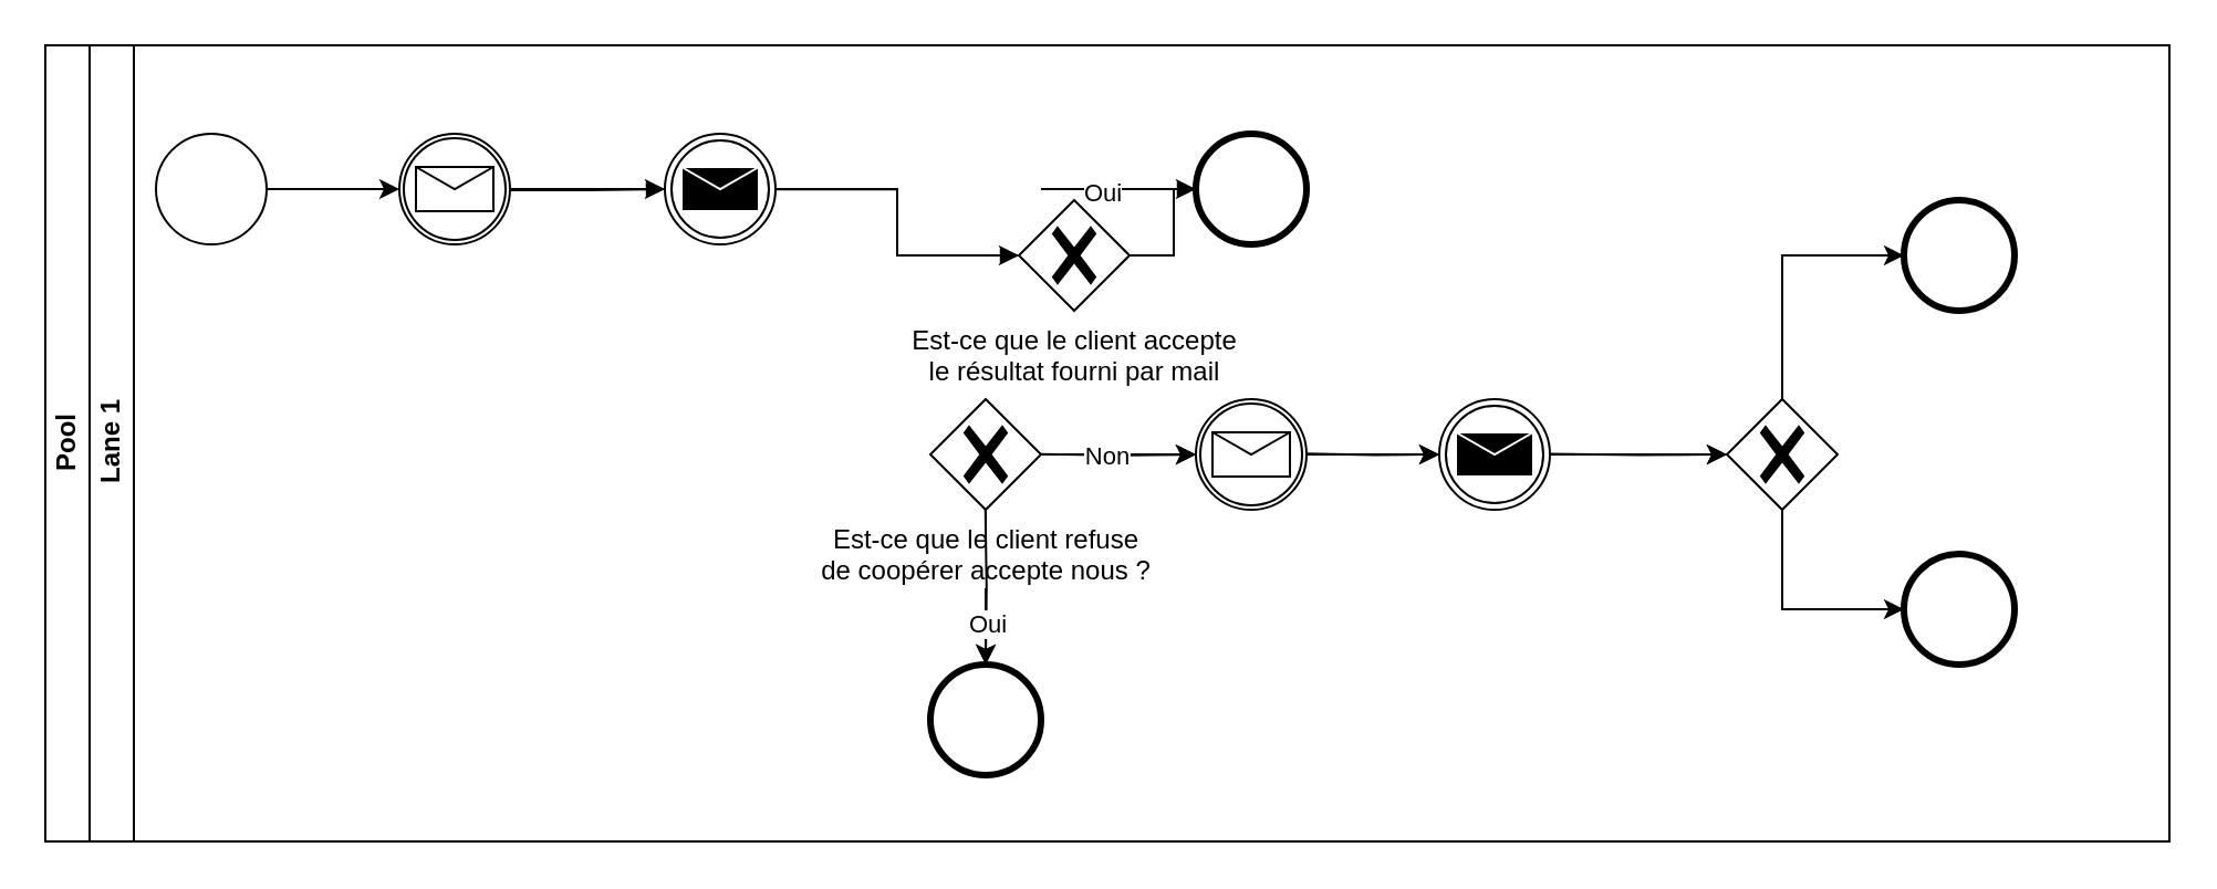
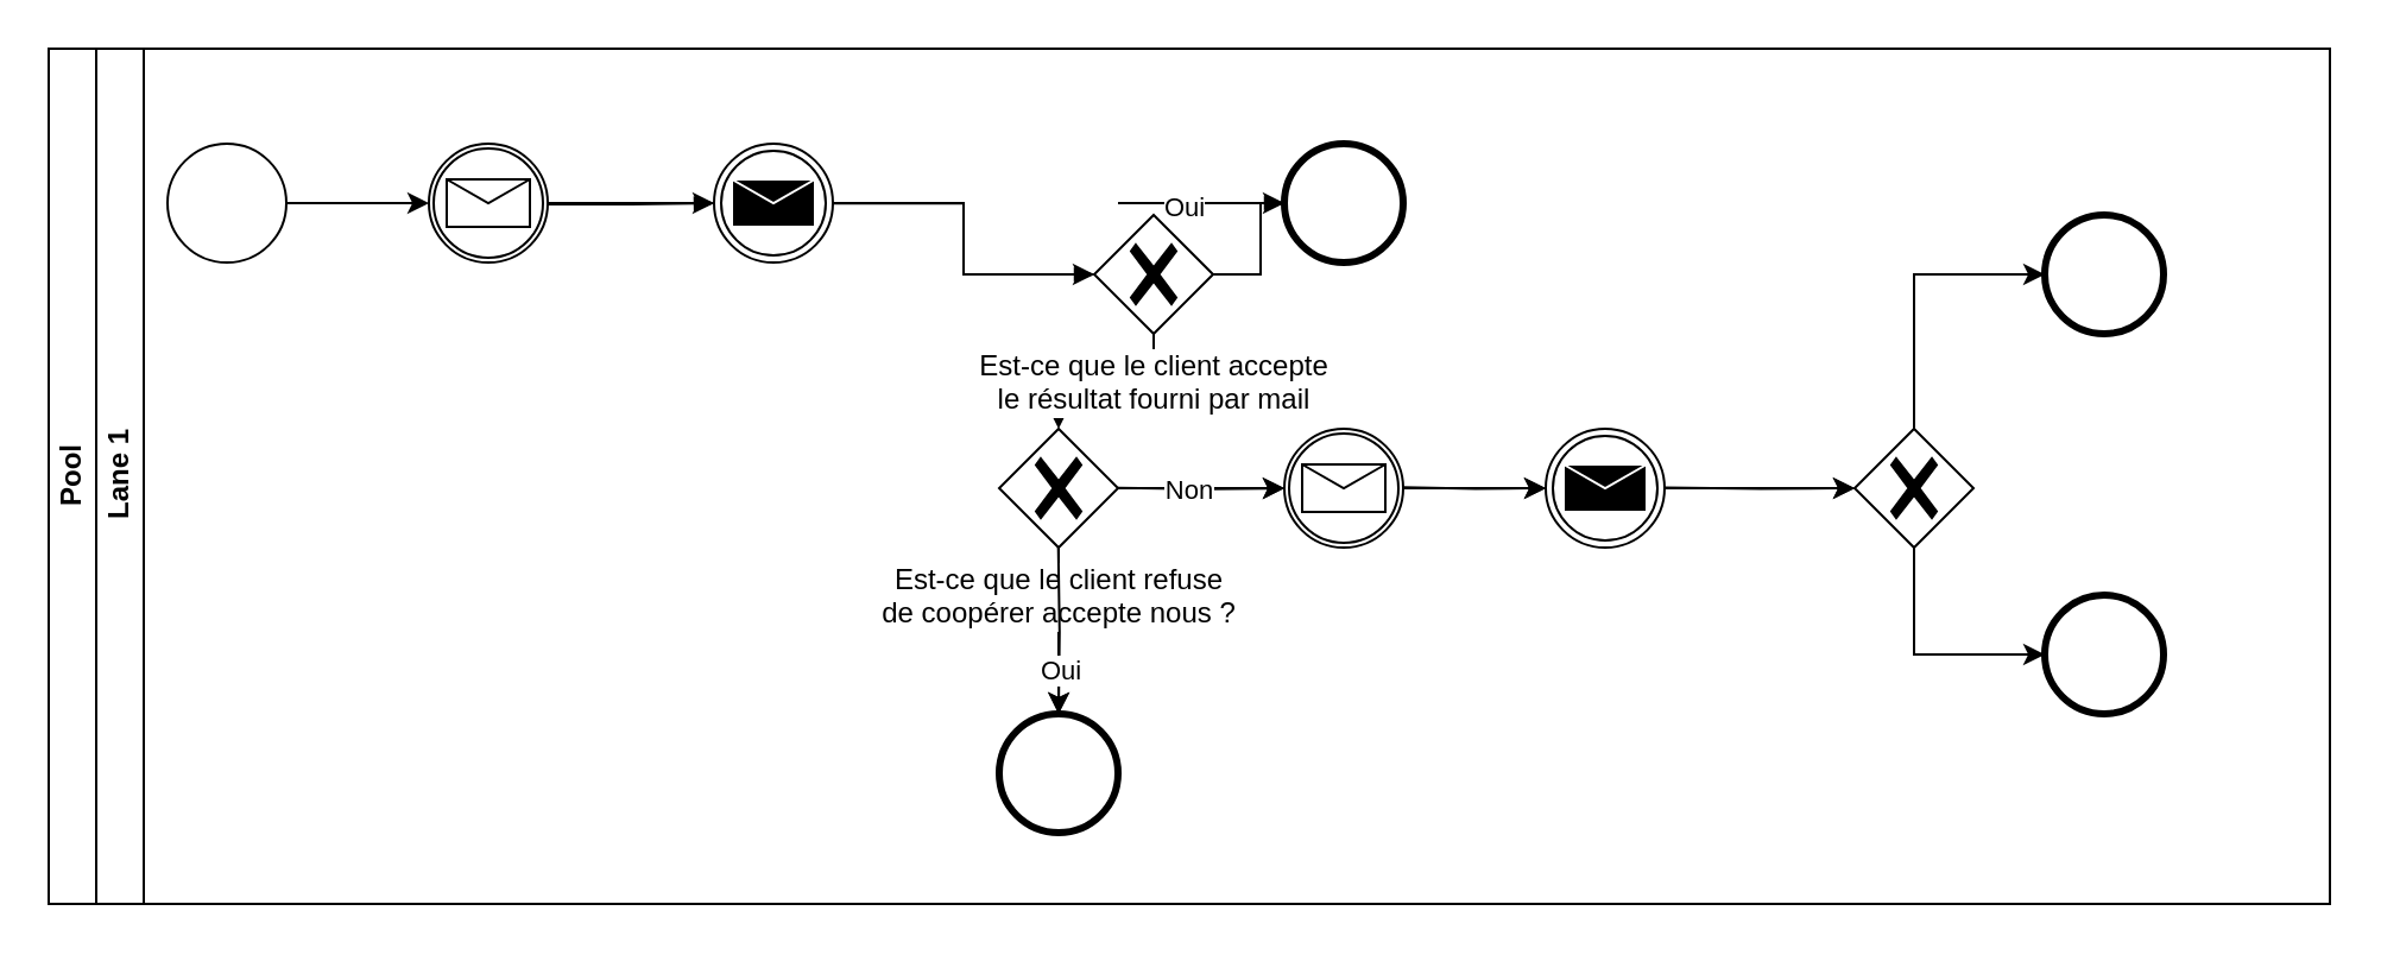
+ <mxCell id="11" value="" style="edgeStyle=orthogonalEdgeStyle;rounded=0;orthogonalLoop=1;jettySize=auto;html=1;" edge="1" parent="3" source="13" target="17"><mxGeometry relative="1" as="geometry" /></mxCell>
+ <mxCell id="12" value="Non" style="edgeLabel;html=1;align=center;verticalAlign=middle;resizable=0;points=[];" vertex="1" connectable="0" parent="11"><mxGeometry x="0.486" y="1" relative="1" as="geometry"><mxPoint as="offset" /></mxGeometry></mxCell>
